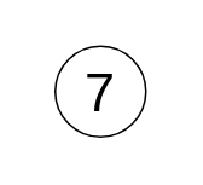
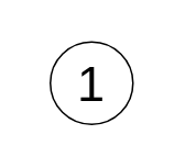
- <mxCell id="3" value="7" style="text;html=1;strokeColor=none;fillColor=none;align=center;verticalAlign=middle;whiteSpace=wrap;rounded=0;strokeWidth=8;fontSize=30;" vertex="1" parent="1"><mxGeometry x="20" y="20" width="70" height="60" as="geometry" /></mxCell>
+ <mxCell id="3" value="1" style="text;html=1;strokeColor=none;fillColor=none;align=center;verticalAlign=middle;whiteSpace=wrap;rounded=0;strokeWidth=8;fontSize=30;" vertex="1" parent="1"><mxGeometry x="20" y="20" width="70" height="60" as="geometry" /></mxCell>
